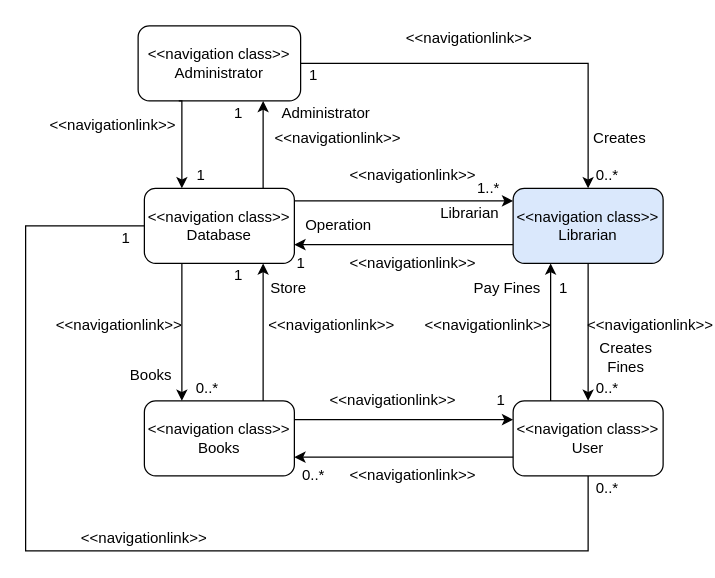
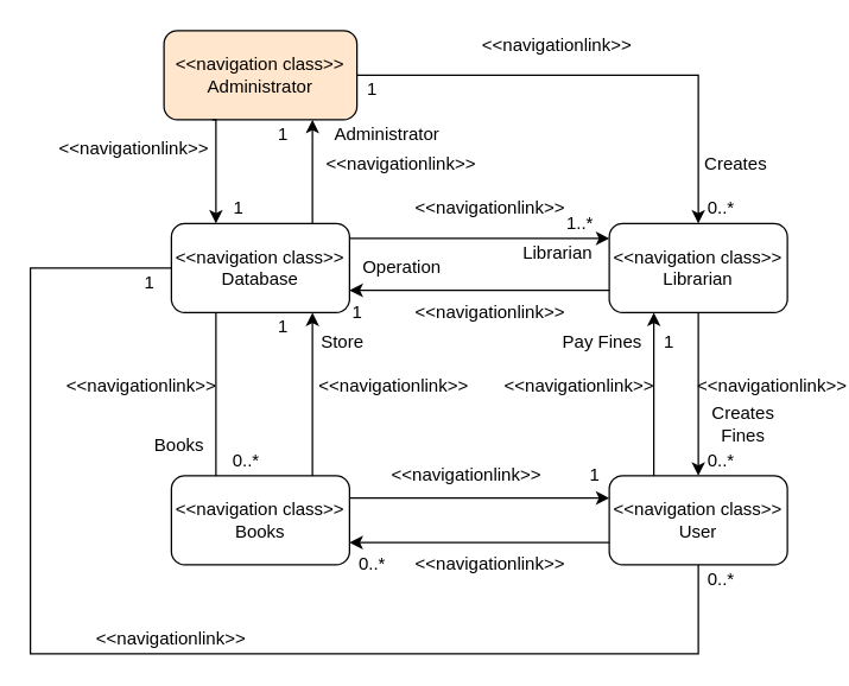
- <mxCell id="3" value="&amp;lt;&amp;lt;navigation class&amp;gt;&amp;gt;&lt;br&gt;Administrator" style="rounded=1;whiteSpace=wrap;html=1;" parent="1" vertex="1"><mxGeometry x="110" y="20" width="130" height="60" as="geometry" /></mxCell>
+ <mxCell id="3" value="&amp;lt;&amp;lt;navigation class&amp;gt;&amp;gt;&lt;br&gt;Administrator" style="rounded=1;whiteSpace=wrap;html=1;fillColor=#ffe6cc;" parent="1" vertex="1"><mxGeometry x="110" y="20" width="130" height="60" as="geometry" /></mxCell>
- <mxCell id="4" value="&amp;lt;&amp;lt;navigation class&amp;gt;&amp;gt;&lt;br&gt;Librarian" style="rounded=1;whiteSpace=wrap;html=1;fillColor=#dae8fc;" parent="1" vertex="1"><mxGeometry x="410" y="150" width="120" height="60" as="geometry" /></mxCell>
+ <mxCell id="4" value="&amp;lt;&amp;lt;navigation class&amp;gt;&amp;gt;&lt;br&gt;Librarian" style="rounded=1;whiteSpace=wrap;html=1;" parent="1" vertex="1"><mxGeometry x="410" y="150" width="120" height="60" as="geometry" /></mxCell>
- <mxCell id="25" style="edgeStyle=orthogonalEdgeStyle;rounded=0;orthogonalLoop=1;jettySize=auto;html=1;entryX=0.25;entryY=0;entryDx=0;entryDy=0;exitX=0.25;exitY=1;exitDx=0;exitDy=0;" edge="1" parent="1" source="10" target="6"><mxGeometry relative="1" as="geometry"><mxPoint x="220" y="330" as="sourcePoint" /><mxPoint x="220" y="220" as="targetPoint" /></mxGeometry></mxCell>
+ <mxCell id="25" style="edgeStyle=orthogonalEdgeStyle;rounded=0;orthogonalLoop=1;jettySize=auto;html=1;entryX=0.25;entryY=0;entryDx=0;entryDy=0;exitX=0.25;exitY=1;exitDx=0;exitDy=0;endArrow=none;" edge="1" parent="1" source="10" target="6"><mxGeometry relative="1" as="geometry"><mxPoint x="220" y="330" as="sourcePoint" /><mxPoint x="220" y="220" as="targetPoint" /></mxGeometry></mxCell>
